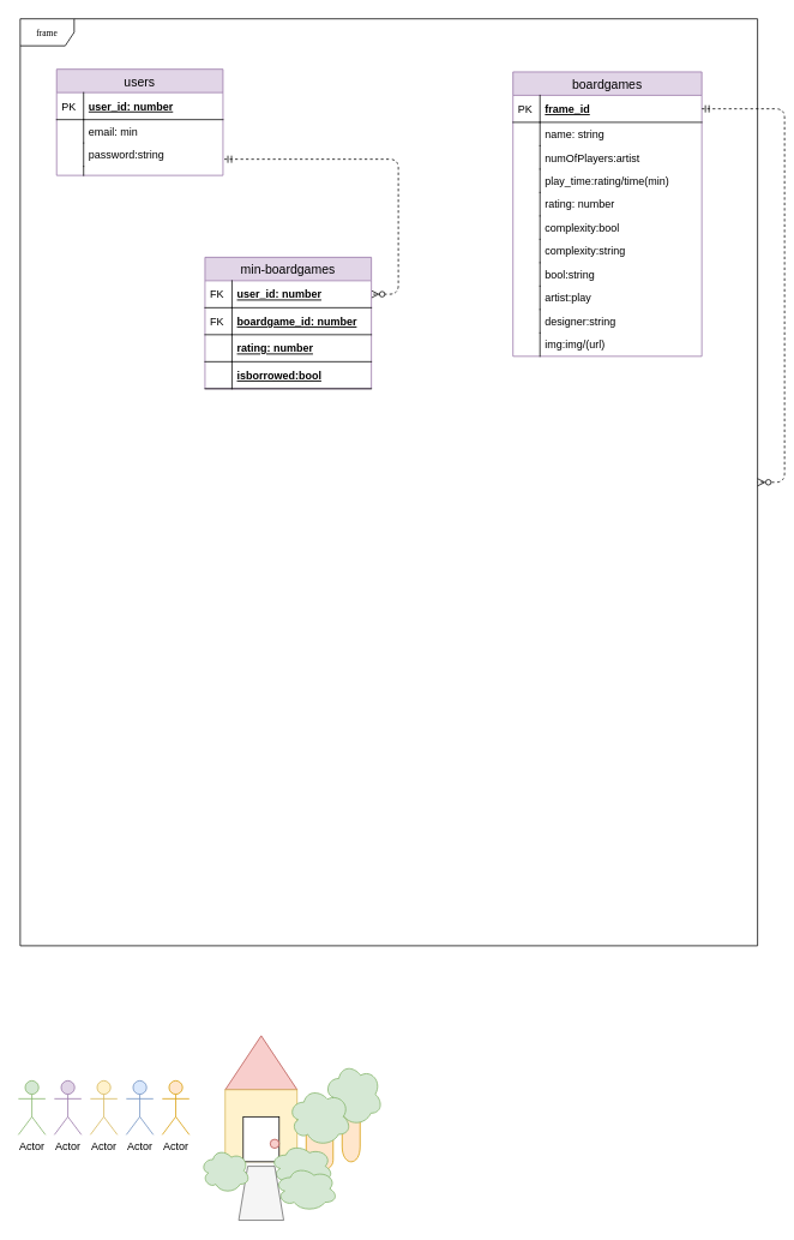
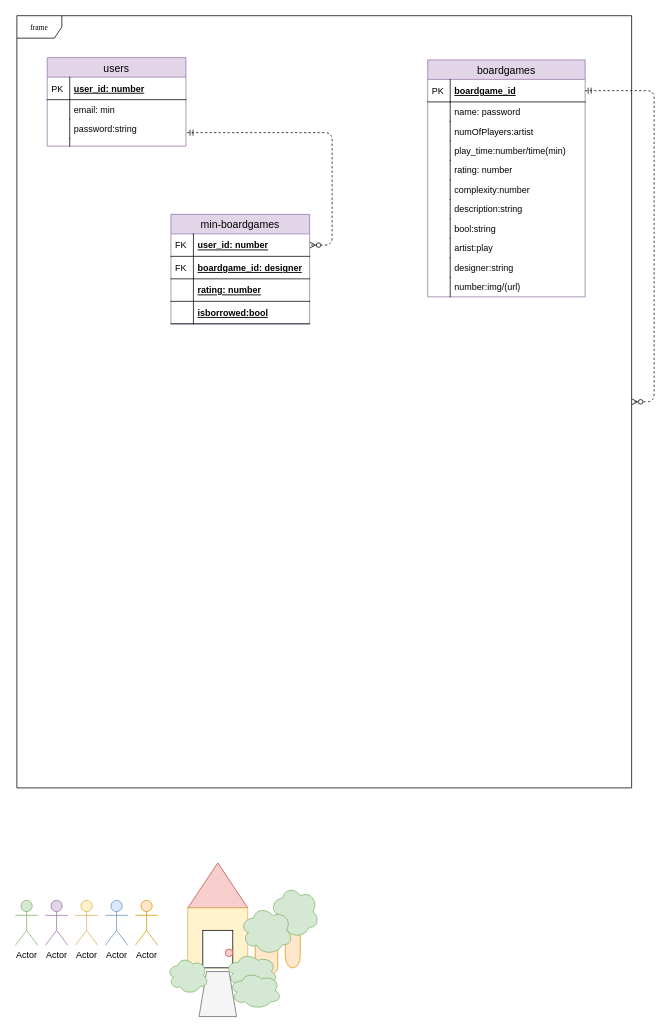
- <mxCell id="30" value="frame_id" style="shape=partialRectangle;top=0;left=0;right=0;bottom=1;align=left;verticalAlign=middle;fillColor=none;spacingLeft=34;spacingRight=4;overflow=hidden;rotatable=0;points=[[0,0.5],[1,0.5]];portConstraint=eastwest;dropTarget=0;fontStyle=5;fontSize=12;" parent="29" vertex="1"><mxGeometry y="26" width="210" height="30" as="geometry" /></mxCell>
+ <mxCell id="30" value="boardgame_id" style="shape=partialRectangle;top=0;left=0;right=0;bottom=1;align=left;verticalAlign=middle;fillColor=none;spacingLeft=34;spacingRight=4;overflow=hidden;rotatable=0;points=[[0,0.5],[1,0.5]];portConstraint=eastwest;dropTarget=0;fontStyle=5;fontSize=12;" parent="29" vertex="1"><mxGeometry y="26" width="210" height="30" as="geometry" /></mxCell>
- <mxCell id="32" value="name: string" style="shape=partialRectangle;top=0;left=0;right=0;bottom=0;align=left;verticalAlign=top;fillColor=none;spacingLeft=34;spacingRight=4;overflow=hidden;rotatable=0;points=[[0,0.5],[1,0.5]];portConstraint=eastwest;dropTarget=0;fontSize=12;" parent="29" vertex="1"><mxGeometry y="56" width="210" height="26" as="geometry" /></mxCell>
+ <mxCell id="32" value="name: password" style="shape=partialRectangle;top=0;left=0;right=0;bottom=0;align=left;verticalAlign=top;fillColor=none;spacingLeft=34;spacingRight=4;overflow=hidden;rotatable=0;points=[[0,0.5],[1,0.5]];portConstraint=eastwest;dropTarget=0;fontSize=12;" parent="29" vertex="1"><mxGeometry y="56" width="210" height="26" as="geometry" /></mxCell>
- <mxCell id="36" value="play_time:rating/time(min)" style="shape=partialRectangle;top=0;left=0;right=0;bottom=0;align=left;verticalAlign=top;fillColor=none;spacingLeft=34;spacingRight=4;overflow=hidden;rotatable=0;points=[[0,0.5],[1,0.5]];portConstraint=eastwest;dropTarget=0;fontSize=12;" parent="29" vertex="1"><mxGeometry y="108" width="210" height="26" as="geometry" /></mxCell>
+ <mxCell id="36" value="play_time:number/time(min)" style="shape=partialRectangle;top=0;left=0;right=0;bottom=0;align=left;verticalAlign=top;fillColor=none;spacingLeft=34;spacingRight=4;overflow=hidden;rotatable=0;points=[[0,0.5],[1,0.5]];portConstraint=eastwest;dropTarget=0;fontSize=12;" parent="29" vertex="1"><mxGeometry y="108" width="210" height="26" as="geometry" /></mxCell>
- <mxCell id="40" value="complexity:bool" style="shape=partialRectangle;top=0;left=0;right=0;bottom=0;align=left;verticalAlign=top;fillColor=none;spacingLeft=34;spacingRight=4;overflow=hidden;rotatable=0;points=[[0,0.5],[1,0.5]];portConstraint=eastwest;dropTarget=0;fontSize=12;" parent="29" vertex="1"><mxGeometry y="160" width="210" height="26" as="geometry" /></mxCell>
+ <mxCell id="40" value="complexity:number" style="shape=partialRectangle;top=0;left=0;right=0;bottom=0;align=left;verticalAlign=top;fillColor=none;spacingLeft=34;spacingRight=4;overflow=hidden;rotatable=0;points=[[0,0.5],[1,0.5]];portConstraint=eastwest;dropTarget=0;fontSize=12;" parent="29" vertex="1"><mxGeometry y="160" width="210" height="26" as="geometry" /></mxCell>
- <mxCell id="42" value="complexity:string" style="shape=partialRectangle;top=0;left=0;right=0;bottom=0;align=left;verticalAlign=top;fillColor=none;spacingLeft=34;spacingRight=4;overflow=hidden;rotatable=0;points=[[0,0.5],[1,0.5]];portConstraint=eastwest;dropTarget=0;fontSize=12;" parent="29" vertex="1"><mxGeometry y="186" width="210" height="26" as="geometry" /></mxCell>
+ <mxCell id="42" value="description:string" style="shape=partialRectangle;top=0;left=0;right=0;bottom=0;align=left;verticalAlign=top;fillColor=none;spacingLeft=34;spacingRight=4;overflow=hidden;rotatable=0;points=[[0,0.5],[1,0.5]];portConstraint=eastwest;dropTarget=0;fontSize=12;" parent="29" vertex="1"><mxGeometry y="186" width="210" height="26" as="geometry" /></mxCell>
- <mxCell id="56" value="boardgame_id: number" style="shape=partialRectangle;top=0;left=0;right=0;bottom=1;align=left;verticalAlign=middle;fillColor=none;spacingLeft=34;spacingRight=4;overflow=hidden;rotatable=0;points=[[0,0.5],[1,0.5]];portConstraint=eastwest;dropTarget=0;fontStyle=5;fontSize=12;" parent="53" vertex="1"><mxGeometry y="56" width="185" height="30" as="geometry" /></mxCell>
+ <mxCell id="56" value="boardgame_id: designer" style="shape=partialRectangle;top=0;left=0;right=0;bottom=1;align=left;verticalAlign=middle;fillColor=none;spacingLeft=34;spacingRight=4;overflow=hidden;rotatable=0;points=[[0,0.5],[1,0.5]];portConstraint=eastwest;dropTarget=0;fontStyle=5;fontSize=12;" parent="53" vertex="1"><mxGeometry y="56" width="185" height="30" as="geometry" /></mxCell>
- <mxCell id="50" value="img:img/(url)" style="shape=partialRectangle;top=0;left=0;right=0;bottom=0;align=left;verticalAlign=top;fillColor=none;spacingLeft=34;spacingRight=4;overflow=hidden;rotatable=0;points=[[0,0.5],[1,0.5]];portConstraint=eastwest;dropTarget=0;fontSize=12;" parent="29" vertex="1"><mxGeometry y="290" width="210" height="26" as="geometry" /></mxCell>
+ <mxCell id="50" value="number:img/(url)" style="shape=partialRectangle;top=0;left=0;right=0;bottom=0;align=left;verticalAlign=top;fillColor=none;spacingLeft=34;spacingRight=4;overflow=hidden;rotatable=0;points=[[0,0.5],[1,0.5]];portConstraint=eastwest;dropTarget=0;fontSize=12;" parent="29" vertex="1"><mxGeometry y="290" width="210" height="26" as="geometry" /></mxCell>
